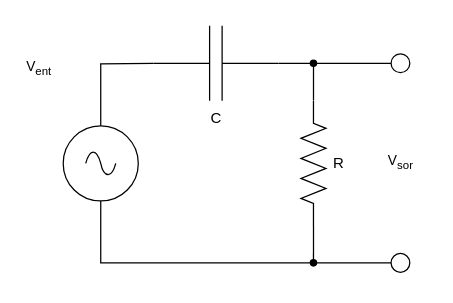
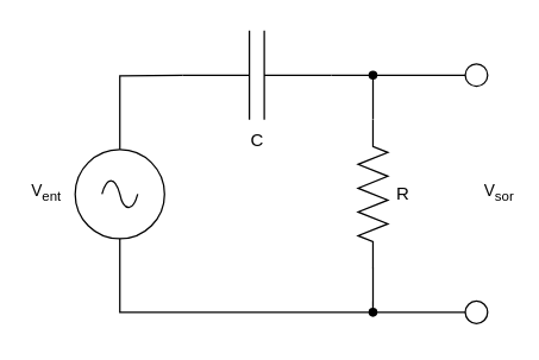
- <mxCell id="2" value="&lt;div align=&quot;right&quot;&gt;V&lt;sub&gt;ent&lt;/sub&gt;&lt;/div&gt;" style="text;html=1;whiteSpace=wrap;strokeColor=none;fillColor=none;align=right;verticalAlign=middle;rounded=0;fontFamily=Helvetica;fontSize=11;fontColor=default;labelBackgroundColor=default;convertToSvg=1;" vertex="1" parent="1"><mxGeometry x="20" y="40" width="23" height="30" as="geometry" /></mxCell>
+ <mxCell id="2" value="&lt;div align=&quot;right&quot;&gt;V&lt;sub&gt;ent&lt;/sub&gt;&lt;/div&gt;" style="text;html=1;whiteSpace=wrap;strokeColor=none;fillColor=none;align=right;verticalAlign=middle;rounded=0;fontFamily=Helvetica;fontSize=11;fontColor=default;labelBackgroundColor=default;convertToSvg=1;" vertex="1" parent="1"><mxGeometry x="20" y="115" width="23" height="30" as="geometry" /></mxCell>
- <mxCell id="14" value="V&lt;sub&gt;sor&lt;/sub&gt;" style="text;html=1;whiteSpace=wrap;strokeColor=none;fillColor=none;align=center;verticalAlign=middle;rounded=0;fontFamily=Helvetica;fontSize=11;fontColor=default;labelBackgroundColor=default;" vertex="1" parent="1"><mxGeometry x="300" y="115" width="40" height="30" as="geometry" /></mxCell>
+ <mxCell id="14" value="V&lt;sub&gt;sor&lt;/sub&gt;" style="text;html=1;whiteSpace=wrap;strokeColor=none;fillColor=none;align=center;verticalAlign=middle;rounded=0;fontFamily=Helvetica;fontSize=11;fontColor=default;labelBackgroundColor=default;" vertex="1" parent="1"><mxGeometry x="315" y="115" width="40" height="30" as="geometry" /></mxCell>
